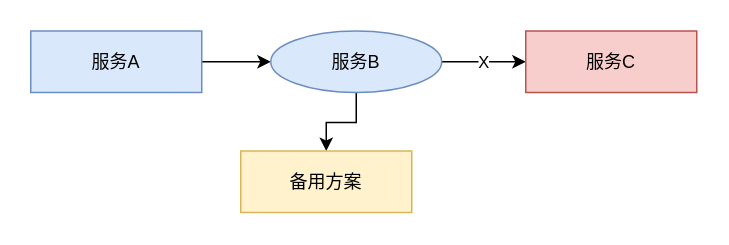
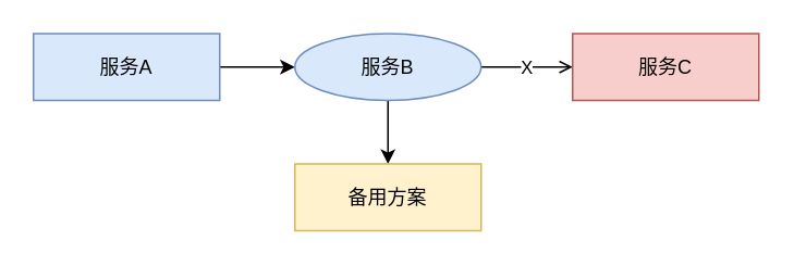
- <mxCell id="4" style="edgeStyle=orthogonalEdgeStyle;rounded=0;orthogonalLoop=1;jettySize=auto;html=1;" edge="1" parent="1" source="7" target="8"><mxGeometry relative="1" as="geometry" /></mxCell>
+ <mxCell id="4" style="edgeStyle=orthogonalEdgeStyle;rounded=0;orthogonalLoop=1;jettySize=auto;html=1;endArrow=open;" edge="1" parent="1" source="7" target="8"><mxGeometry relative="1" as="geometry" /></mxCell>
- <mxCell id="9" value="备用方案" style="rounded=0;whiteSpace=wrap;html=1;fillColor=#fff2cc;strokeColor=#d6b656;" vertex="1" parent="1"><mxGeometry x="160" y="100" width="114" height="41" as="geometry" /></mxCell>
+ <mxCell id="9" value="备用方案" style="rounded=0;whiteSpace=wrap;html=1;fillColor=#fff2cc;strokeColor=#d6b656;" vertex="1" parent="1"><mxGeometry x="180" y="100" width="114" height="41" as="geometry" /></mxCell>
